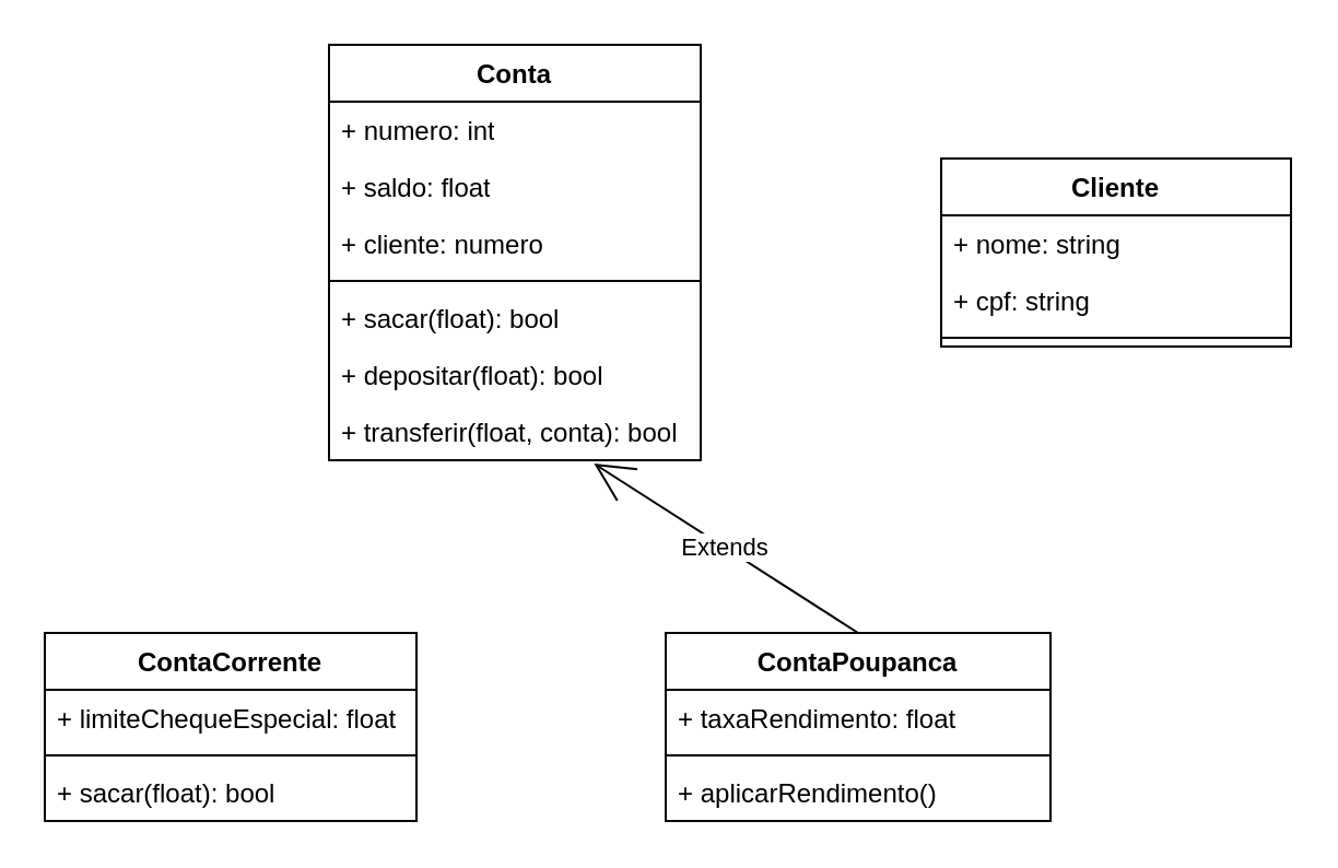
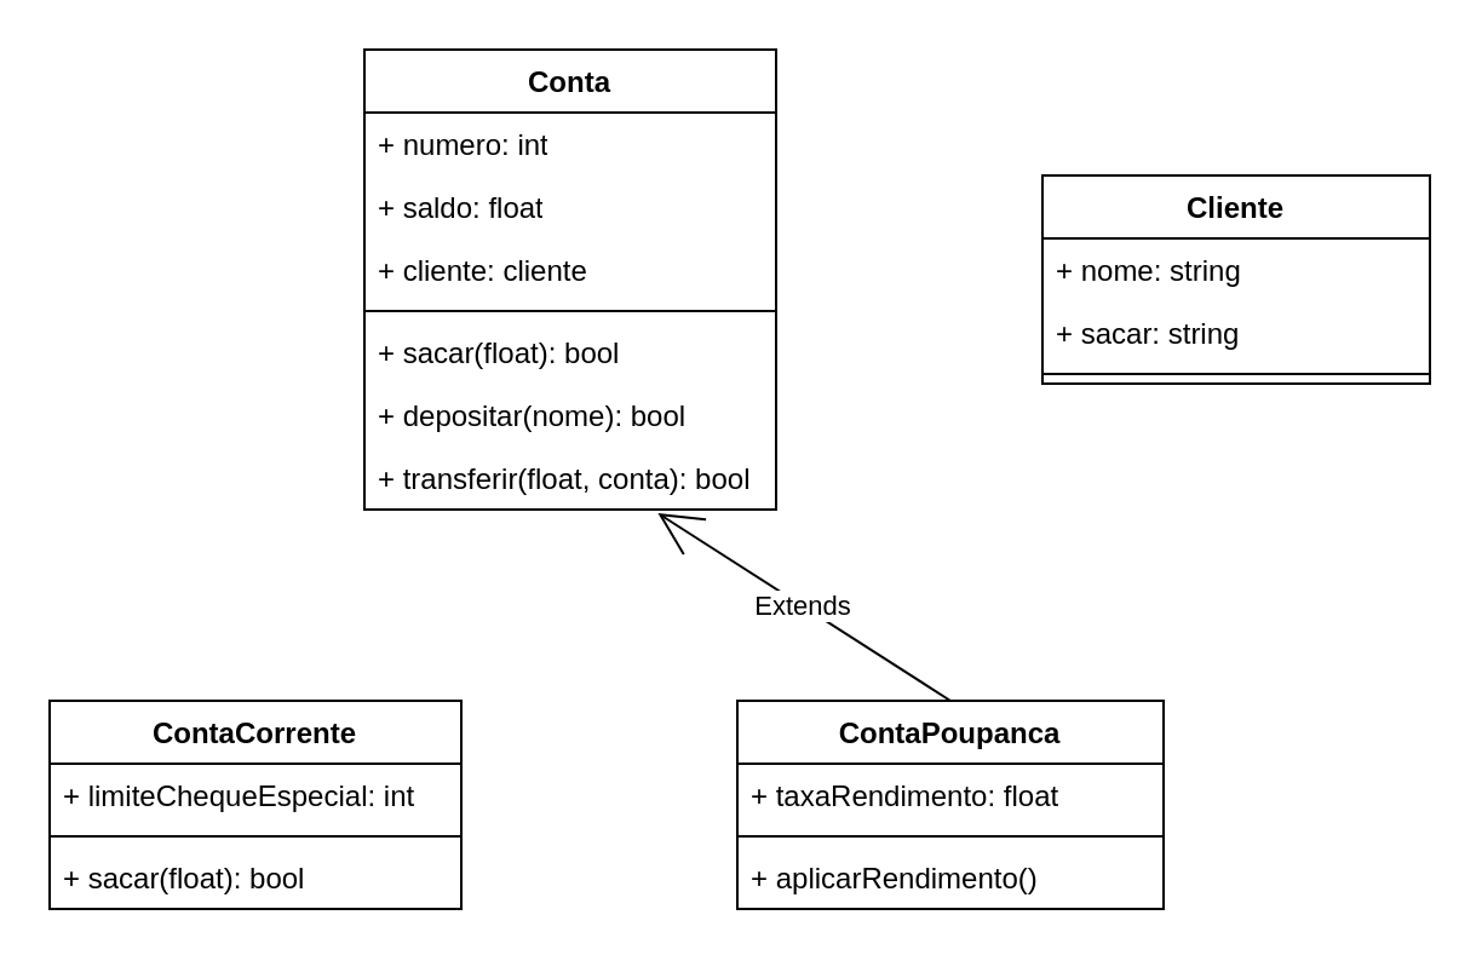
- <mxCell id="5" value="+ cliente: numero" style="text;strokeColor=none;fillColor=none;align=left;verticalAlign=top;spacingLeft=4;spacingRight=4;overflow=hidden;rotatable=0;points=[[0,0.5],[1,0.5]];portConstraint=eastwest;whiteSpace=wrap;html=1;" vertex="1" parent="2"><mxGeometry y="78" width="170" height="26" as="geometry" /></mxCell>
+ <mxCell id="5" value="+ cliente: cliente" style="text;strokeColor=none;fillColor=none;align=left;verticalAlign=top;spacingLeft=4;spacingRight=4;overflow=hidden;rotatable=0;points=[[0,0.5],[1,0.5]];portConstraint=eastwest;whiteSpace=wrap;html=1;" vertex="1" parent="2"><mxGeometry y="78" width="170" height="26" as="geometry" /></mxCell>
- <mxCell id="12" value="+ cpf: string" style="text;strokeColor=none;fillColor=none;align=left;verticalAlign=top;spacingLeft=4;spacingRight=4;overflow=hidden;rotatable=0;points=[[0,0.5],[1,0.5]];portConstraint=eastwest;whiteSpace=wrap;html=1;" vertex="1" parent="10"><mxGeometry y="52" width="160" height="26" as="geometry" /></mxCell>
+ <mxCell id="12" value="+ sacar: string" style="text;strokeColor=none;fillColor=none;align=left;verticalAlign=top;spacingLeft=4;spacingRight=4;overflow=hidden;rotatable=0;points=[[0,0.5],[1,0.5]];portConstraint=eastwest;whiteSpace=wrap;html=1;" vertex="1" parent="10"><mxGeometry y="52" width="160" height="26" as="geometry" /></mxCell>
- <mxCell id="8" value="+ depositar(float): bool" style="text;strokeColor=none;fillColor=none;align=left;verticalAlign=top;spacingLeft=4;spacingRight=4;overflow=hidden;rotatable=0;points=[[0,0.5],[1,0.5]];portConstraint=eastwest;whiteSpace=wrap;html=1;" vertex="1" parent="2"><mxGeometry y="138" width="170" height="26" as="geometry" /></mxCell>
+ <mxCell id="8" value="+ depositar(nome): bool" style="text;strokeColor=none;fillColor=none;align=left;verticalAlign=top;spacingLeft=4;spacingRight=4;overflow=hidden;rotatable=0;points=[[0,0.5],[1,0.5]];portConstraint=eastwest;whiteSpace=wrap;html=1;" vertex="1" parent="2"><mxGeometry y="138" width="170" height="26" as="geometry" /></mxCell>
- <mxCell id="19" value="+ limiteChequeEspecial: float" style="text;strokeColor=none;fillColor=none;align=left;verticalAlign=top;spacingLeft=4;spacingRight=4;overflow=hidden;rotatable=0;points=[[0,0.5],[1,0.5]];portConstraint=eastwest;whiteSpace=wrap;html=1;" vertex="1" parent="18"><mxGeometry y="26" width="170" height="26" as="geometry" /></mxCell>
+ <mxCell id="19" value="+ limiteChequeEspecial: int" style="text;strokeColor=none;fillColor=none;align=left;verticalAlign=top;spacingLeft=4;spacingRight=4;overflow=hidden;rotatable=0;points=[[0,0.5],[1,0.5]];portConstraint=eastwest;whiteSpace=wrap;html=1;" vertex="1" parent="18"><mxGeometry y="26" width="170" height="26" as="geometry" /></mxCell>
